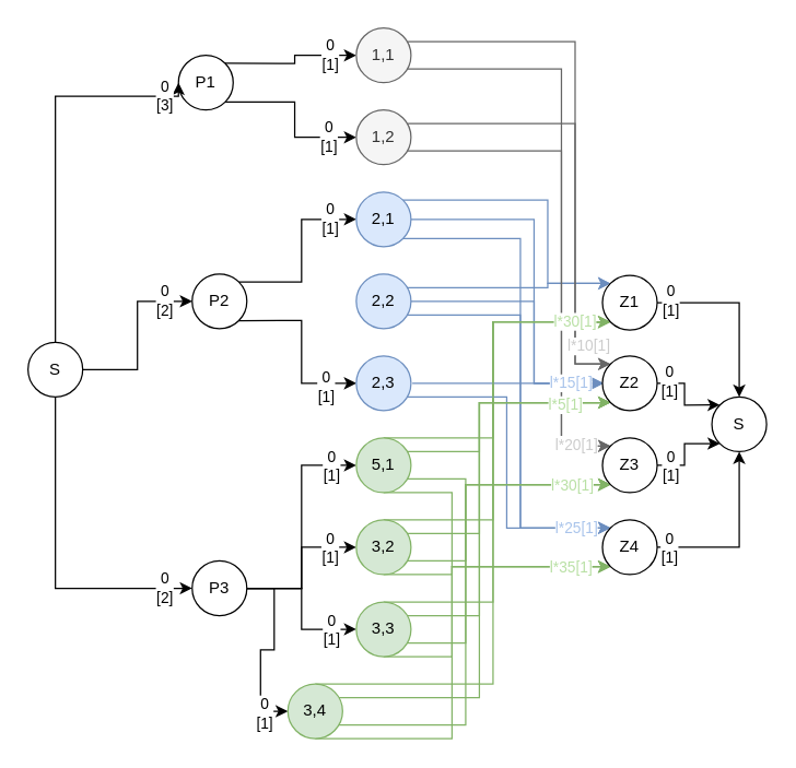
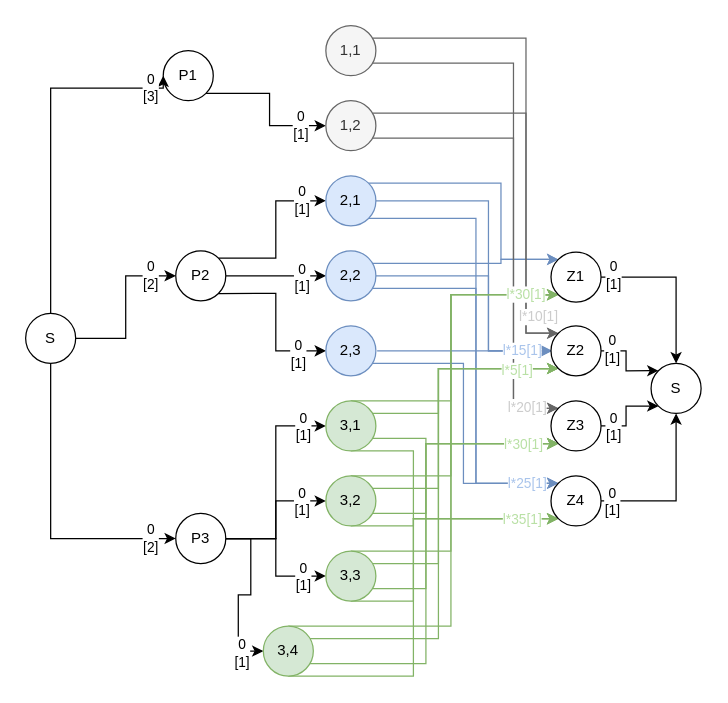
- <mxCell id="2" style="edgeStyle=orthogonalEdgeStyle;rounded=0;orthogonalLoop=1;jettySize=auto;html=1;entryX=0;entryY=0.5;entryDx=0;entryDy=0;fontColor=#CDA2BE;exitX=1;exitY=0;exitDx=0;exitDy=0;" parent="1" source="79" target="36" edge="1"><mxGeometry relative="1" as="geometry" /></mxCell>
- <mxCell id="3" value="&lt;font color=&quot;#000000&quot;&gt;0&lt;br&gt;[1]&lt;br&gt;&lt;/font&gt;" style="edgeLabel;html=1;align=center;verticalAlign=middle;resizable=0;points=[];fontColor=#B9E0A5;" vertex="1" connectable="0" parent="2"><mxGeometry x="0.948" y="1" relative="1" as="geometry"><mxPoint x="-17" as="offset" /></mxGeometry></mxCell>
+ <mxCell id="8" style="edgeStyle=orthogonalEdgeStyle;rounded=0;orthogonalLoop=1;jettySize=auto;html=1;entryX=0;entryY=0.5;entryDx=0;entryDy=0;fontColor=#CDA2BE;exitX=1;exitY=0.5;exitDx=0;exitDy=0;" parent="1" source="80" target="24" edge="1"><mxGeometry relative="1" as="geometry" /></mxCell>
+ <mxCell id="9" value="0&lt;br&gt;[1]" style="edgeLabel;html=1;align=center;verticalAlign=middle;resizable=0;points=[];fontColor=#000000;" vertex="1" connectable="0" parent="8"><mxGeometry x="0.831" y="-1" relative="1" as="geometry"><mxPoint x="-13" as="offset" /></mxGeometry></mxCell>
- <mxCell id="51" value="5,1" style="ellipse;whiteSpace=wrap;html=1;aspect=fixed;fillColor=#d5e8d4;strokeColor=#82b366;" parent="1" vertex="1"><mxGeometry x="260" y="320" width="40" height="40" as="geometry" /></mxCell>
+ <mxCell id="51" value="3,1" style="ellipse;whiteSpace=wrap;html=1;aspect=fixed;fillColor=#d5e8d4;strokeColor=#82b366;" parent="1" vertex="1"><mxGeometry x="260" y="320" width="40" height="40" as="geometry" /></mxCell>
